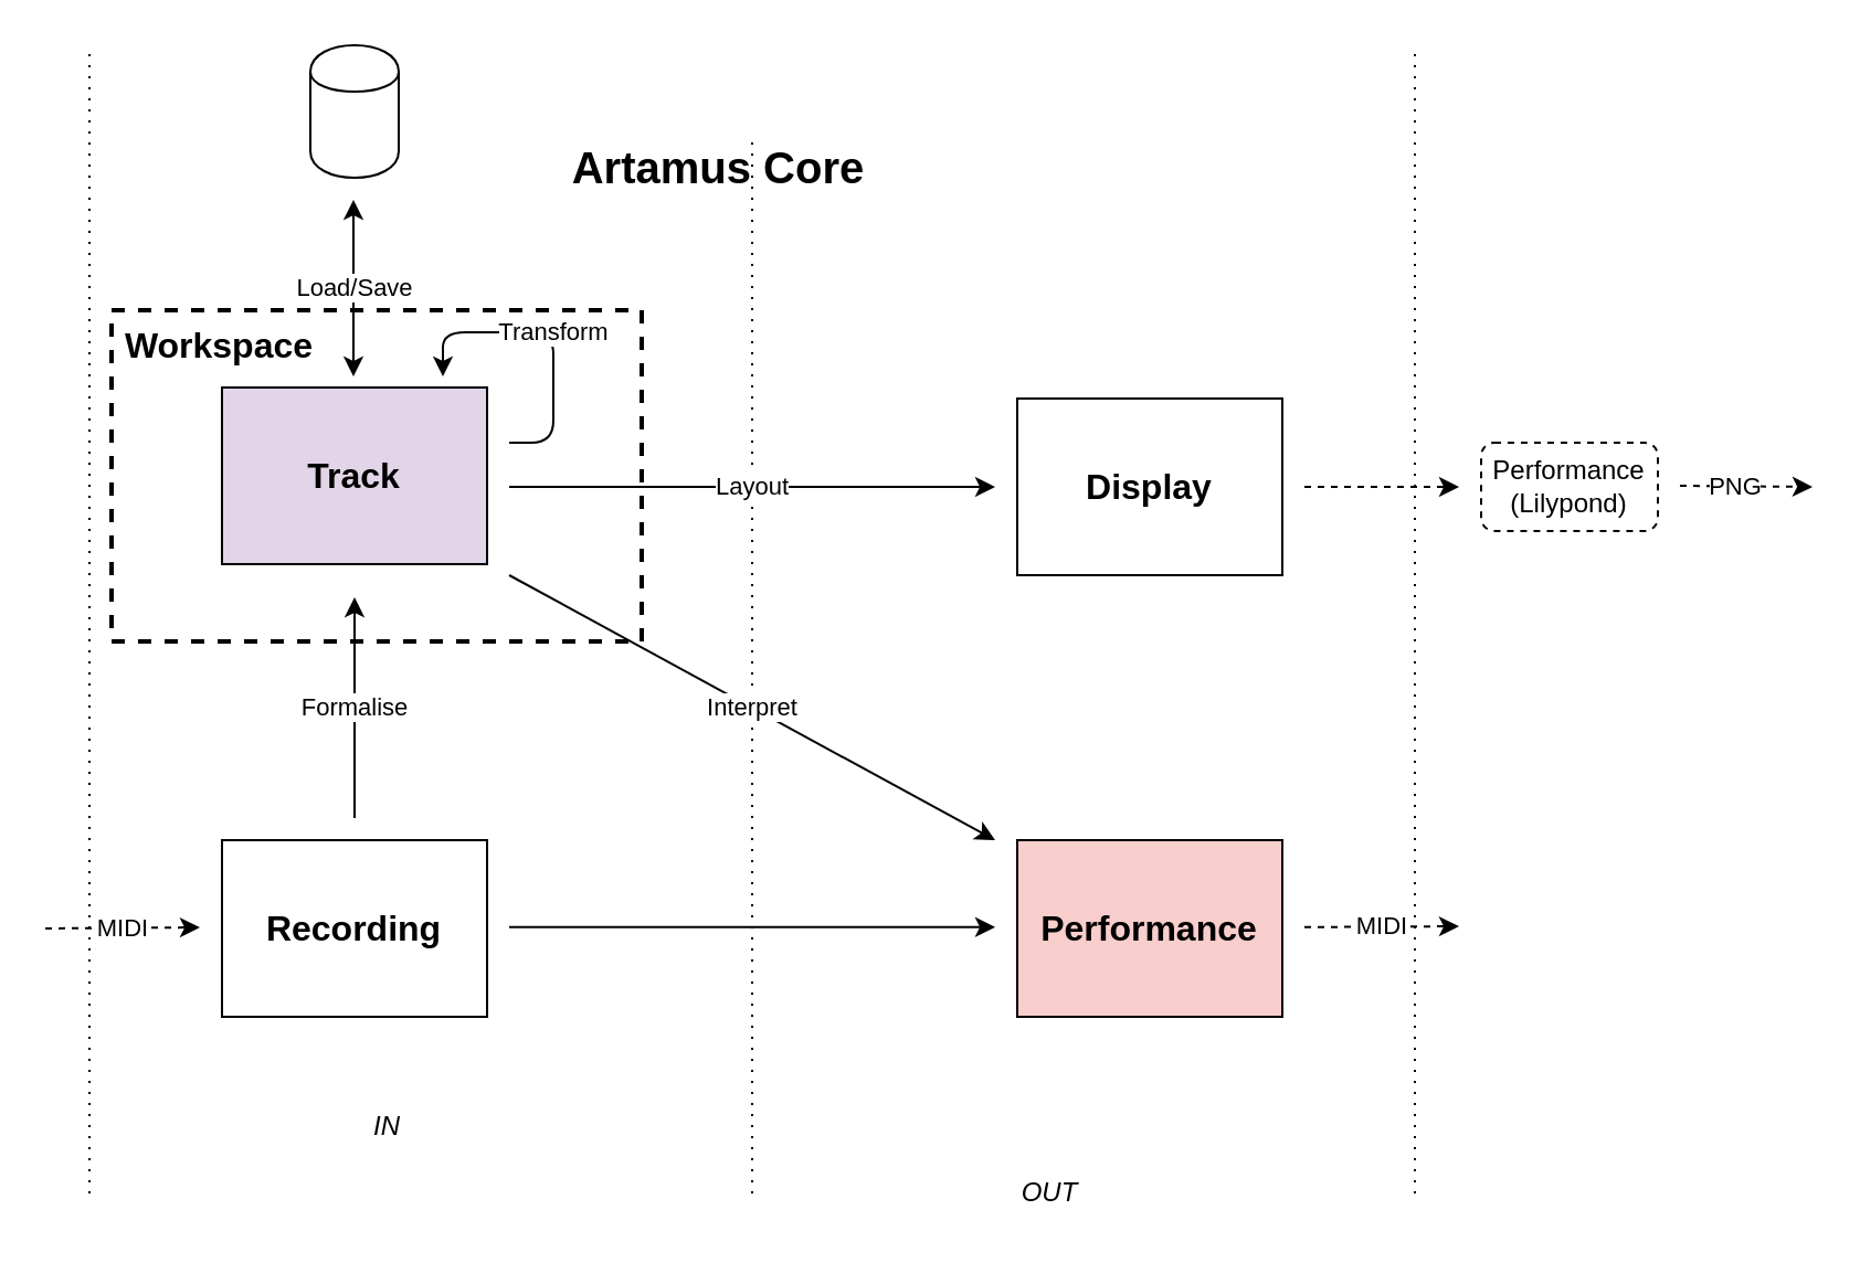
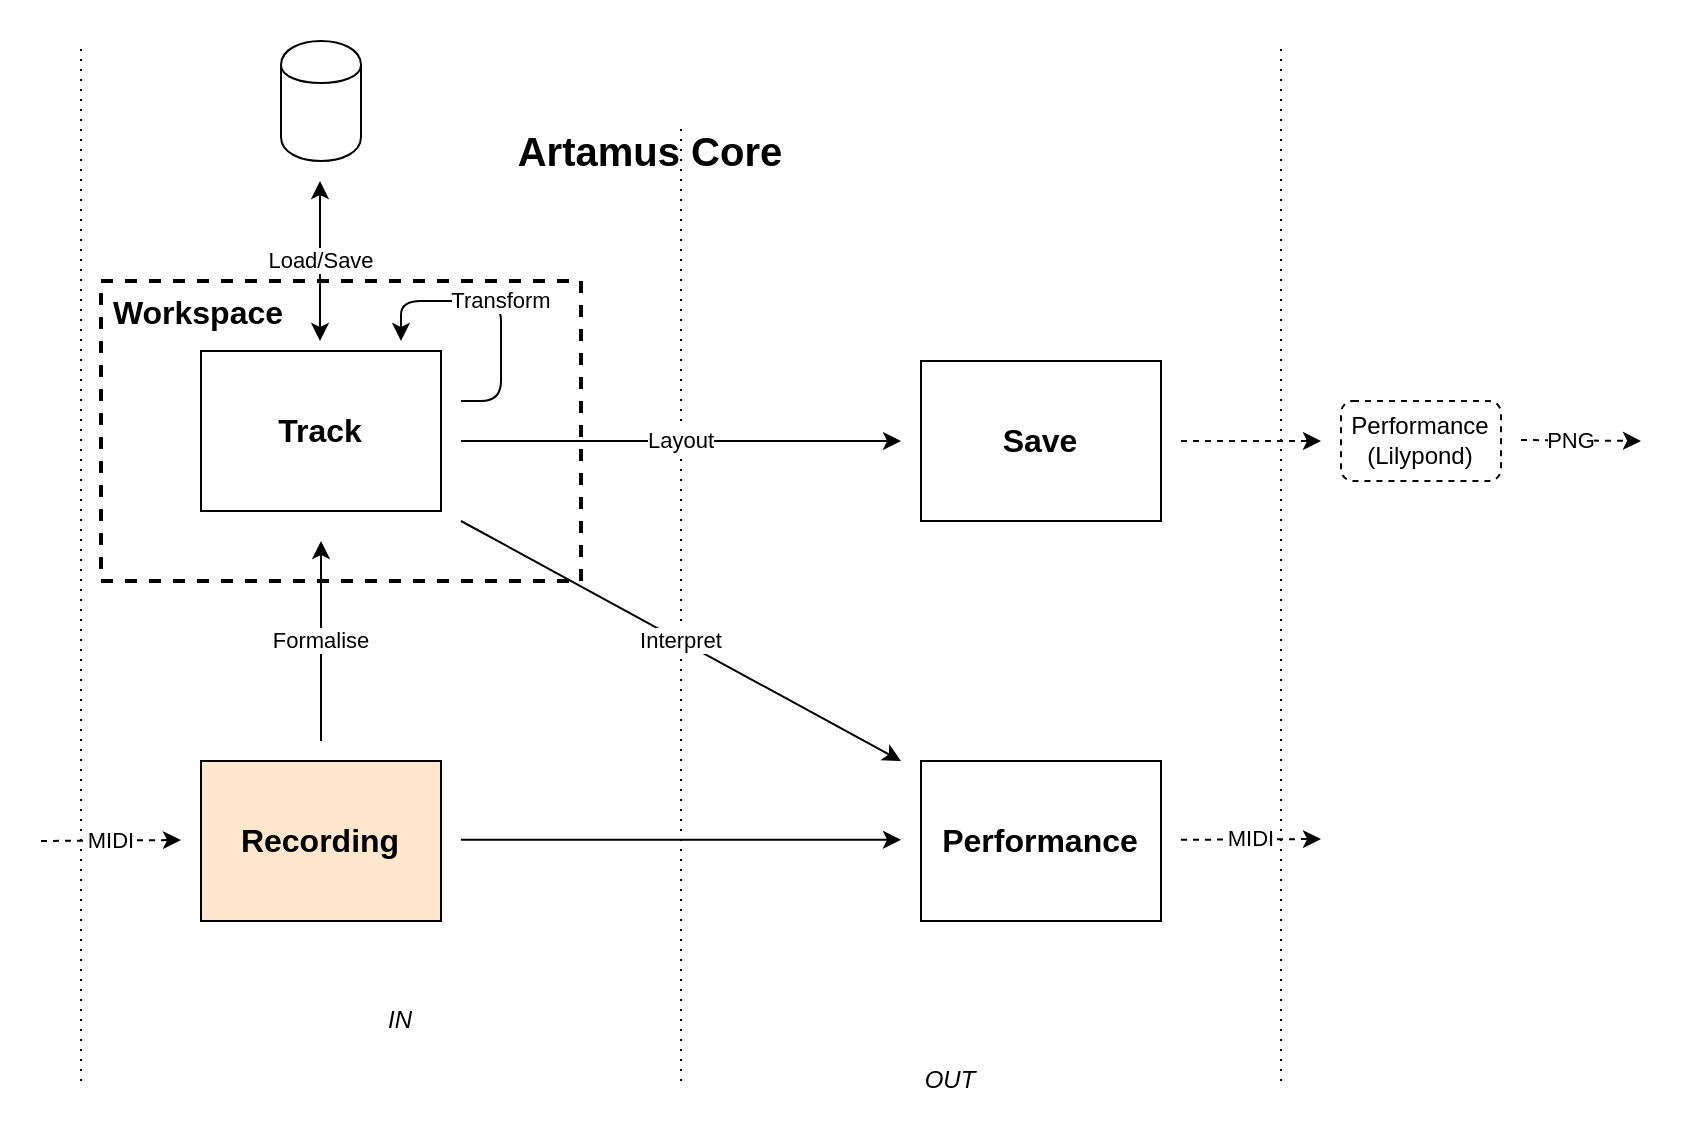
- <mxCell id="3" value="&lt;b&gt;&lt;font style=&quot;font-size: 16px&quot;&gt;Track&lt;br&gt;&lt;/font&gt;&lt;/b&gt;" style="rounded=0;whiteSpace=wrap;html=1;fillColor=#e1d5e7;" vertex="1" parent="1"><mxGeometry x="100" y="175" width="120" height="80" as="geometry" /></mxCell>
+ <mxCell id="3" value="&lt;b&gt;&lt;font style=&quot;font-size: 16px&quot;&gt;Track&lt;br&gt;&lt;/font&gt;&lt;/b&gt;" style="rounded=0;whiteSpace=wrap;html=1;" vertex="1" parent="1"><mxGeometry x="100" y="175" width="120" height="80" as="geometry" /></mxCell>
- <mxCell id="4" value="&lt;b&gt;&lt;font style=&quot;font-size: 16px&quot;&gt;Display&lt;br&gt;&lt;/font&gt;&lt;/b&gt;" style="rounded=0;whiteSpace=wrap;html=1;" vertex="1" parent="1"><mxGeometry x="460" y="180" width="120" height="80" as="geometry" /></mxCell>
+ <mxCell id="4" value="&lt;b&gt;&lt;font style=&quot;font-size: 16px&quot;&gt;Save&lt;br&gt;&lt;/font&gt;&lt;/b&gt;" style="rounded=0;whiteSpace=wrap;html=1;" vertex="1" parent="1"><mxGeometry x="460" y="180" width="120" height="80" as="geometry" /></mxCell>
- <mxCell id="5" value="&lt;b&gt;&lt;font style=&quot;font-size: 16px&quot;&gt;Recording&lt;br&gt;&lt;/font&gt;&lt;/b&gt;" style="rounded=0;whiteSpace=wrap;html=1;" vertex="1" parent="1"><mxGeometry x="100" y="380" width="120" height="80" as="geometry" /></mxCell>
+ <mxCell id="5" value="&lt;b&gt;&lt;font style=&quot;font-size: 16px&quot;&gt;Recording&lt;br&gt;&lt;/font&gt;&lt;/b&gt;" style="rounded=0;whiteSpace=wrap;html=1;fillColor=#ffe6cc;" vertex="1" parent="1"><mxGeometry x="100" y="380" width="120" height="80" as="geometry" /></mxCell>
- <mxCell id="6" value="&lt;b&gt;&lt;font style=&quot;font-size: 16px&quot;&gt;Performance&lt;br&gt;&lt;/font&gt;&lt;/b&gt;" style="rounded=0;whiteSpace=wrap;html=1;fillColor=#f8cecc;" vertex="1" parent="1"><mxGeometry x="460" y="380" width="120" height="80" as="geometry" /></mxCell>
+ <mxCell id="6" value="&lt;b&gt;&lt;font style=&quot;font-size: 16px&quot;&gt;Performance&lt;br&gt;&lt;/font&gt;&lt;/b&gt;" style="rounded=0;whiteSpace=wrap;html=1;" vertex="1" parent="1"><mxGeometry x="460" y="380" width="120" height="80" as="geometry" /></mxCell>
- <mxCell id="10" value="&lt;i&gt;IN&lt;/i&gt;" style="text;html=1;strokeColor=none;fillColor=none;align=center;verticalAlign=middle;whiteSpace=wrap;rounded=0;" vertex="1" parent="1"><mxGeometry x="155" y="500" width="40" height="20" as="geometry" /></mxCell>
+ <mxCell id="10" value="&lt;i&gt;IN&lt;/i&gt;" style="text;html=1;strokeColor=none;fillColor=none;align=center;verticalAlign=middle;whiteSpace=wrap;rounded=0;" vertex="1" parent="1"><mxGeometry x="180" y="500" width="40" height="20" as="geometry" /></mxCell>
